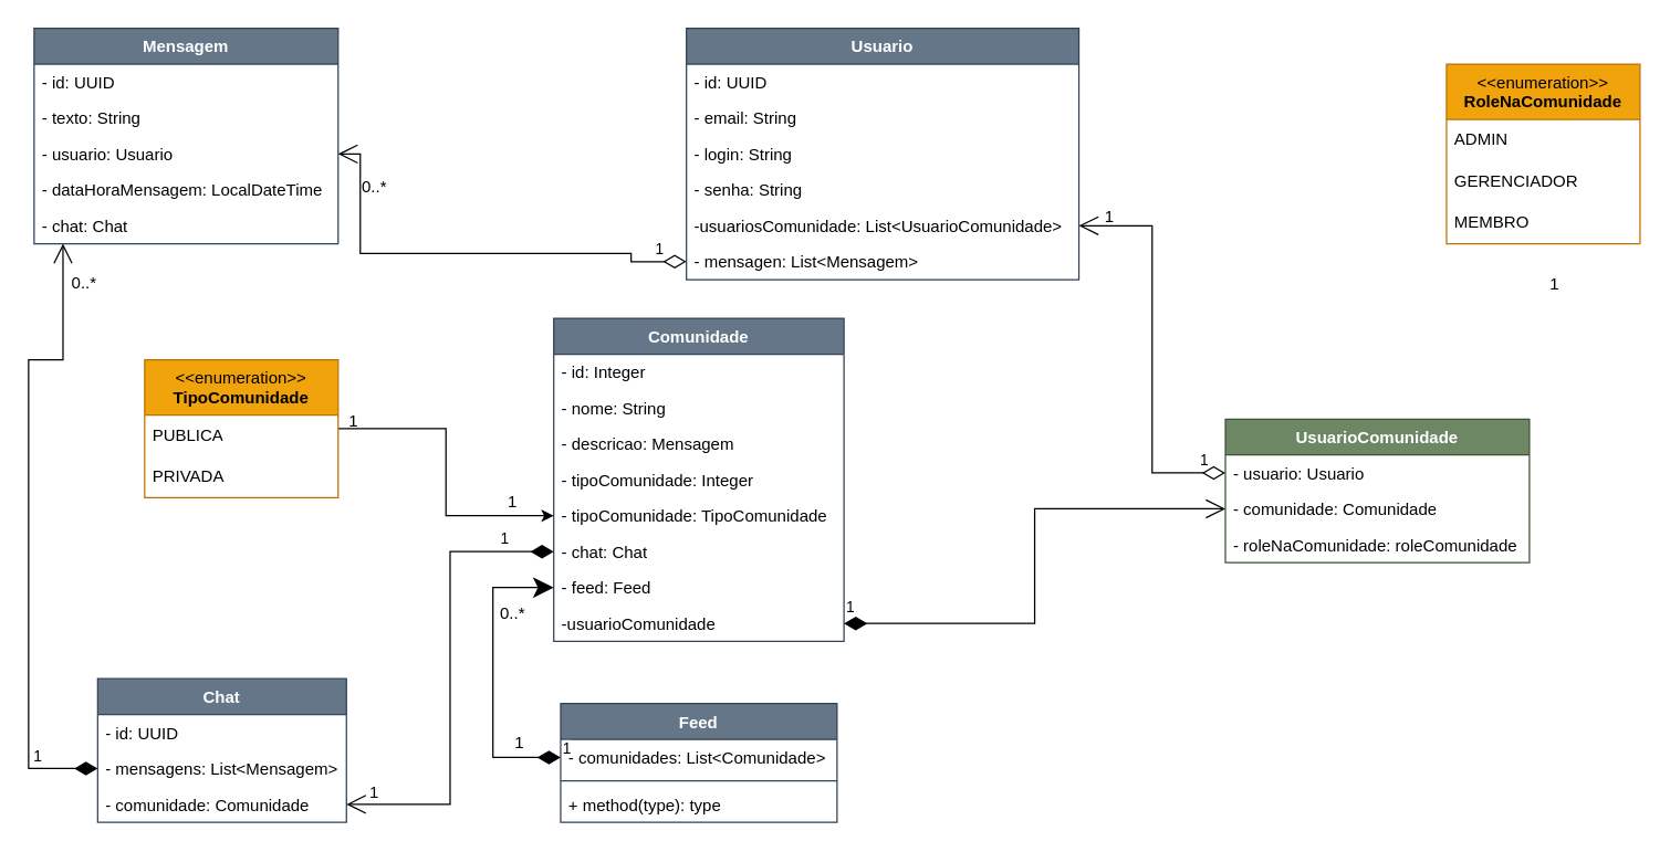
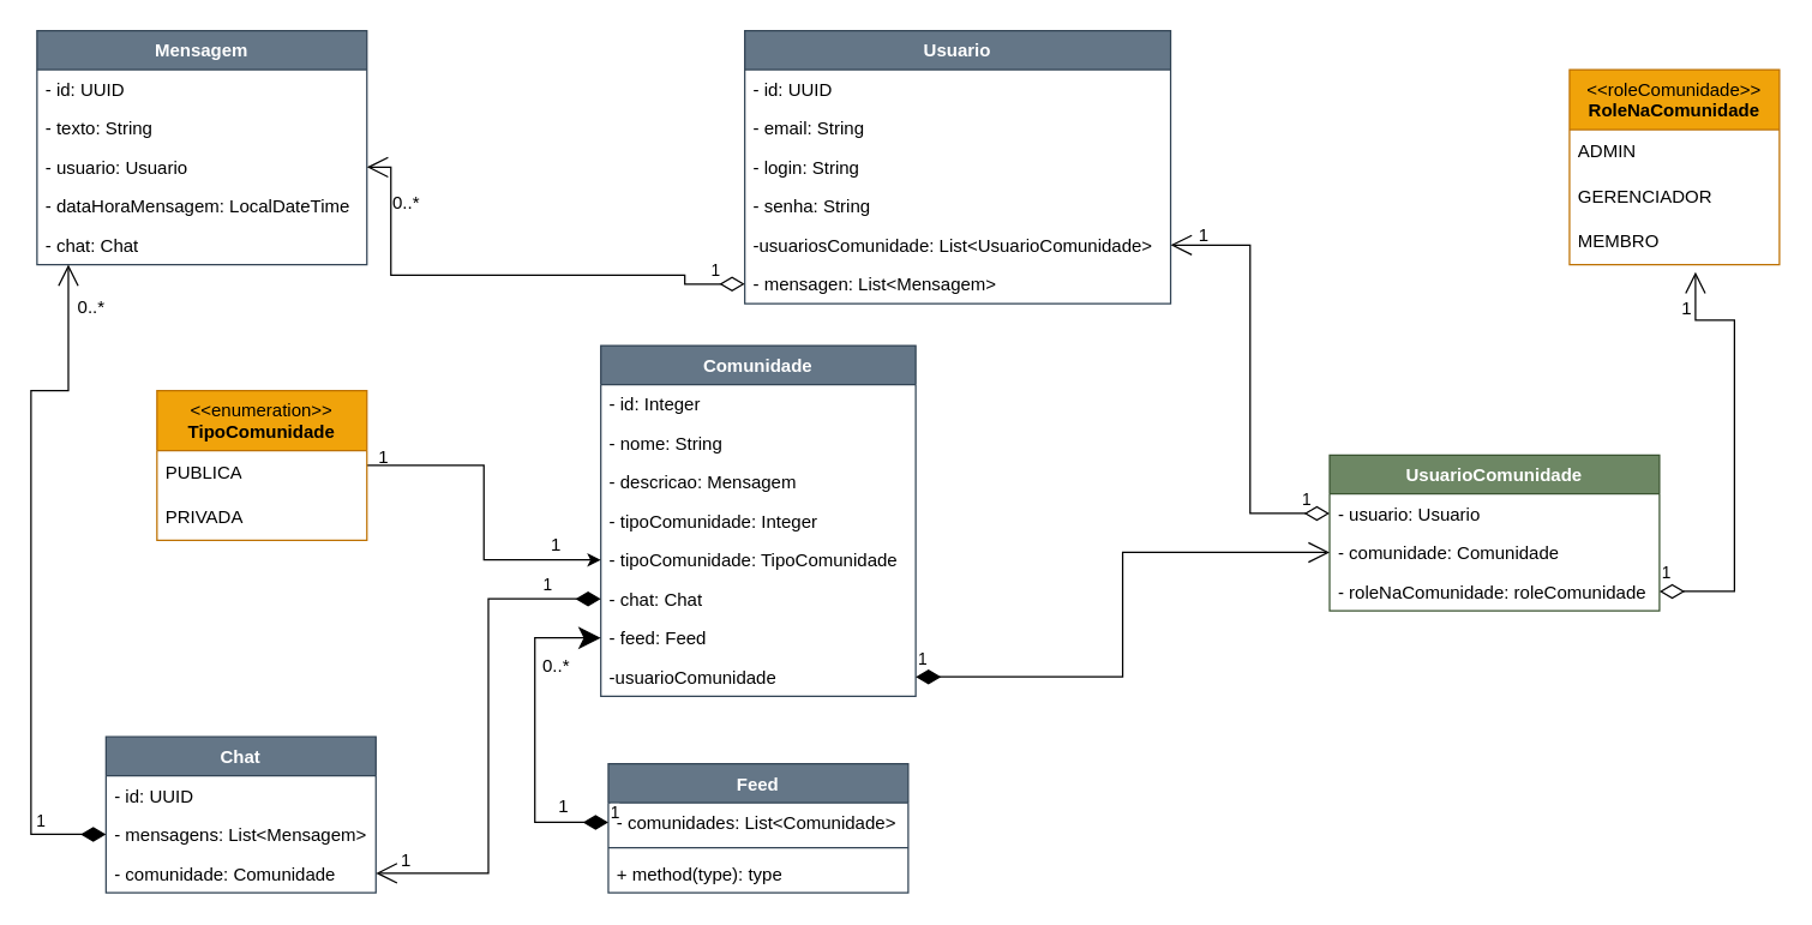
- <mxCell id="44" value="&amp;lt;&amp;lt;enumeration&amp;gt;&amp;gt;&lt;br&gt;&lt;b&gt;RoleNaComunidade&lt;/b&gt;" style="swimlane;fontStyle=0;align=center;verticalAlign=top;childLayout=stackLayout;horizontal=1;startSize=40;horizontalStack=0;resizeParent=1;resizeParentMax=0;resizeLast=0;collapsible=0;marginBottom=0;html=1;whiteSpace=wrap;fillColor=#f0a30a;strokeColor=#BD7000;fontColor=#000000;" parent="1" vertex="1"><mxGeometry x="1046" y="46" width="140" height="130" as="geometry" /></mxCell>
+ <mxCell id="44" value="&amp;lt;&amp;lt;roleComunidade&amp;gt;&amp;gt;&lt;br&gt;&lt;b&gt;RoleNaComunidade&lt;/b&gt;" style="swimlane;fontStyle=0;align=center;verticalAlign=top;childLayout=stackLayout;horizontal=1;startSize=40;horizontalStack=0;resizeParent=1;resizeParentMax=0;resizeLast=0;collapsible=0;marginBottom=0;html=1;whiteSpace=wrap;fillColor=#f0a30a;strokeColor=#BD7000;fontColor=#000000;" parent="1" vertex="1"><mxGeometry x="1046" y="46" width="140" height="130" as="geometry" /></mxCell>
+ <mxCell id="55" value="1" style="endArrow=open;html=1;endSize=12;startArrow=diamondThin;startSize=14;startFill=0;edgeStyle=orthogonalEdgeStyle;align=left;verticalAlign=bottom;rounded=0;entryX=0.6;entryY=1.167;entryDx=0;entryDy=0;entryPerimeter=0;exitX=1;exitY=0.5;exitDx=0;exitDy=0;" parent="1" source="52" target="47" edge="1"><mxGeometry x="-1" y="3" relative="1" as="geometry"><mxPoint x="676" y="333" as="sourcePoint" /><mxPoint x="836" y="333" as="targetPoint" /><Array as="points"><mxPoint x="1156" y="394" /><mxPoint x="1156" y="213" /><mxPoint x="1130" y="213" /></Array></mxGeometry></mxCell>
